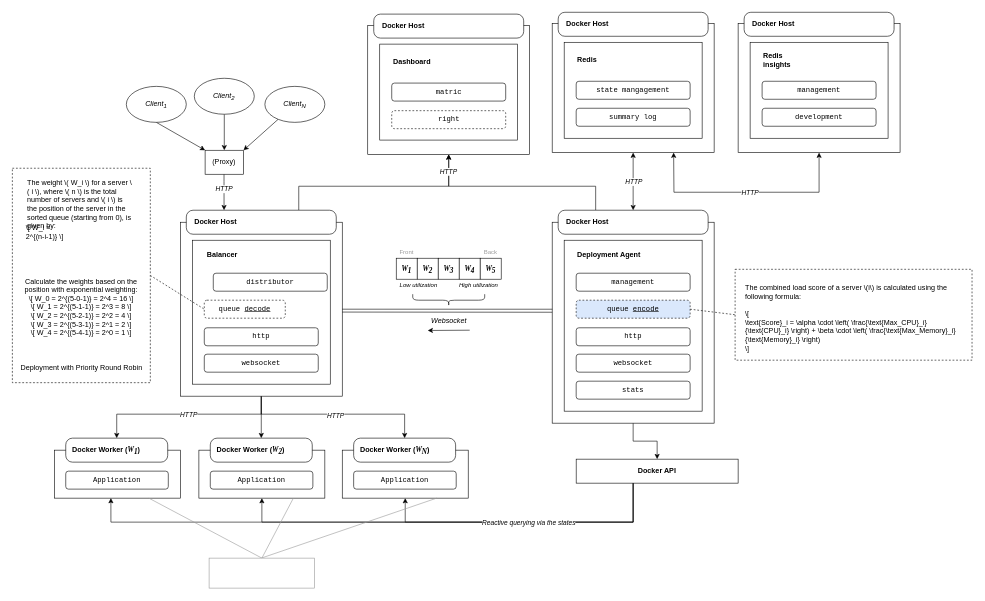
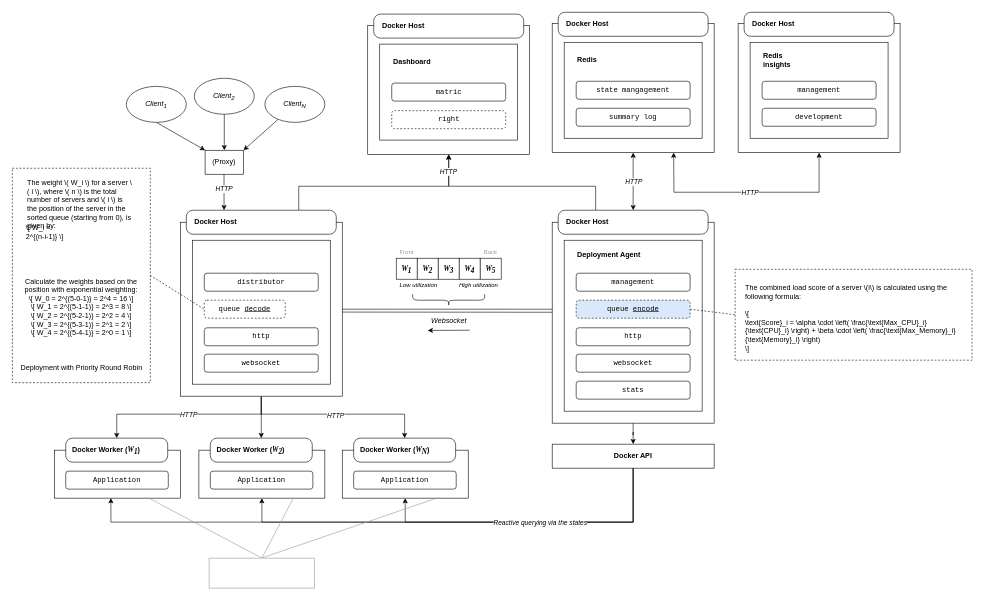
- <mxCell id="15" value="Balancer" style="text;html=1;align=center;verticalAlign=middle;whiteSpace=wrap;rounded=0;fontStyle=1" parent="1" vertex="1"><mxGeometry x="340" y="410" width="60" height="30" as="geometry" /></mxCell>
- <mxCell id="17" value="distributor" style="rounded=1;whiteSpace=wrap;html=1;fontFamily=Courier New;strokeColor=#000000;" parent="1" vertex="1"><mxGeometry x="355" y="455" width="190" height="30" as="geometry" /></mxCell>
+ <mxCell id="17" value="distributor" style="rounded=1;whiteSpace=wrap;html=1;fontFamily=Courier New;strokeColor=#000000;" parent="1" vertex="1"><mxGeometry x="340" y="455" width="190" height="30" as="geometry" /></mxCell>
- <mxCell id="46" value="Docker API" style="rounded=0;whiteSpace=wrap;html=1;fontStyle=1" parent="1" vertex="1"><mxGeometry x="960" y="765" width="270" height="40" as="geometry" /></mxCell>
+ <mxCell id="46" value="Docker API" style="rounded=0;whiteSpace=wrap;html=1;fontStyle=1" parent="1" vertex="1"><mxGeometry x="920" y="740" width="270" height="40" as="geometry" /></mxCell>
